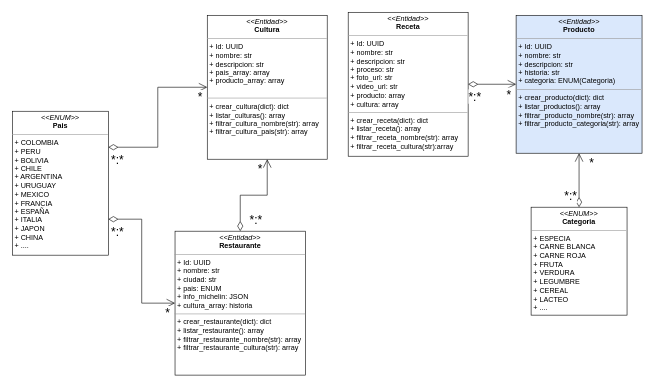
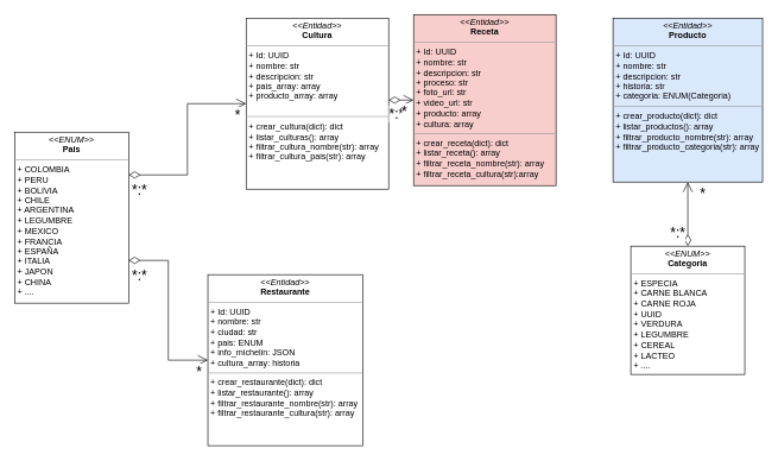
+ <mxCell id="23" value="" style="endArrow=open;html=1;endSize=12;startArrow=diamondThin;startSize=14;startFill=0;edgeStyle=orthogonalEdgeStyle;rounded=0;entryX=0;entryY=0.5;entryDx=0;entryDy=0;exitX=1;exitY=0.479;exitDx=0;exitDy=0;strokeColor=default;align=center;verticalAlign=middle;fontFamily=Helvetica;fontSize=11;fontColor=default;labelBackgroundColor=default;exitPerimeter=0;" edge="1" parent="1" source="2" target="5"><mxGeometry relative="1" as="geometry"><mxPoint x="790" y="169" as="sourcePoint" /><mxPoint x="870" y="169" as="targetPoint" /></mxGeometry></mxCell>
+ <mxCell id="24" value="*:*" style="edgeLabel;resizable=0;html=1;align=center;verticalAlign=middle;spacing=2;fontSize=20;rounded=0;strokeColor=default;fontFamily=Helvetica;fontColor=default;labelBackgroundColor=default;" connectable="0" vertex="1" parent="23"><mxGeometry x="-1" relative="1" as="geometry"><mxPoint x="10" y="19" as="offset" /></mxGeometry></mxCell>
+ <mxCell id="25" value="*" style="edgeLabel;resizable=0;html=1;align=center;verticalAlign=middle;fontSize=20;rounded=0;strokeColor=default;fontFamily=Helvetica;fontColor=default;labelBackgroundColor=default;" connectable="0" vertex="1" parent="23"><mxGeometry x="1" relative="1" as="geometry"><mxPoint x="-13" y="16" as="offset" /></mxGeometry></mxCell>
- <mxCell id="5" value="&lt;p style=&quot;margin:0px;margin-top:4px;text-align:center;&quot;&gt;&lt;i&gt;&amp;lt;&amp;lt;Entidad&amp;gt;&amp;gt;&lt;/i&gt;&lt;br&gt;&lt;b&gt;Receta&lt;/b&gt;&lt;/p&gt;&lt;hr size=&quot;1&quot;&gt;&lt;p style=&quot;margin:0px;margin-left:4px;&quot;&gt;+ Id: UUID&lt;br&gt;+ nombre: str&lt;/p&gt;&lt;p style=&quot;margin:0px;margin-left:4px;&quot;&gt;+ descripcion: str&lt;/p&gt;&lt;p style=&quot;margin:0px;margin-left:4px;&quot;&gt;+ proceso: str&lt;/p&gt;&lt;p style=&quot;margin:0px;margin-left:4px;&quot;&gt;+ foto_url: str&lt;/p&gt;&lt;p style=&quot;margin:0px;margin-left:4px;&quot;&gt;+ video_url: str&lt;/p&gt;&lt;p style=&quot;margin:0px;margin-left:4px;&quot;&gt;+ producto: array&lt;/p&gt;&lt;p style=&quot;margin:0px;margin-left:4px;&quot;&gt;+ cultura: array&lt;/p&gt;&lt;hr size=&quot;1&quot;&gt;&lt;p style=&quot;margin:0px;margin-left:4px;&quot;&gt;+ crear_receta(dict): dict&lt;br&gt;+ listar_receta(): array&lt;/p&gt;&lt;p style=&quot;margin:0px;margin-left:4px;&quot;&gt;+ filtrar_receta_nombre(str): array&lt;/p&gt;&lt;p style=&quot;margin:0px;margin-left:4px;&quot;&gt;+ filtrar_receta_cultura(str):array&lt;/p&gt;" style="verticalAlign=top;align=left;overflow=fill;fontSize=12;fontFamily=Helvetica;html=1;rounded=0;shadow=0;comic=0;labelBackgroundColor=none;strokeWidth=1" vertex="1" parent="1"><mxGeometry x="580" y="20" width="200" height="240" as="geometry" /></mxCell>
+ <mxCell id="5" value="&lt;p style=&quot;margin:0px;margin-top:4px;text-align:center;&quot;&gt;&lt;i&gt;&amp;lt;&amp;lt;Entidad&amp;gt;&amp;gt;&lt;/i&gt;&lt;br&gt;&lt;b&gt;Receta&lt;/b&gt;&lt;/p&gt;&lt;hr size=&quot;1&quot;&gt;&lt;p style=&quot;margin:0px;margin-left:4px;&quot;&gt;+ Id: UUID&lt;br&gt;+ nombre: str&lt;/p&gt;&lt;p style=&quot;margin:0px;margin-left:4px;&quot;&gt;+ descripcion: str&lt;/p&gt;&lt;p style=&quot;margin:0px;margin-left:4px;&quot;&gt;+ proceso: str&lt;/p&gt;&lt;p style=&quot;margin:0px;margin-left:4px;&quot;&gt;+ foto_url: str&lt;/p&gt;&lt;p style=&quot;margin:0px;margin-left:4px;&quot;&gt;+ video_url: str&lt;/p&gt;&lt;p style=&quot;margin:0px;margin-left:4px;&quot;&gt;+ producto: array&lt;/p&gt;&lt;p style=&quot;margin:0px;margin-left:4px;&quot;&gt;+ cultura: array&lt;/p&gt;&lt;hr size=&quot;1&quot;&gt;&lt;p style=&quot;margin:0px;margin-left:4px;&quot;&gt;+ crear_receta(dict): dict&lt;br&gt;+ listar_receta(): array&lt;/p&gt;&lt;p style=&quot;margin:0px;margin-left:4px;&quot;&gt;+ filtrar_receta_nombre(str): array&lt;/p&gt;&lt;p style=&quot;margin:0px;margin-left:4px;&quot;&gt;+ filtrar_receta_cultura(str):array&lt;/p&gt;" style="verticalAlign=top;align=left;overflow=fill;fontSize=12;fontFamily=Helvetica;html=1;rounded=0;shadow=0;comic=0;labelBackgroundColor=none;strokeWidth=1;fillColor=#f8cecc;" vertex="1" parent="1"><mxGeometry x="580" y="20" width="200" height="240" as="geometry" /></mxCell>
- <mxCell id="20" value="" style="endArrow=open;html=1;endSize=12;startArrow=diamondThin;startSize=14;startFill=0;edgeStyle=orthogonalEdgeStyle;rounded=0;entryX=0;entryY=0.5;entryDx=0;entryDy=0;exitX=1;exitY=0.5;exitDx=0;exitDy=0;strokeColor=default;align=center;verticalAlign=middle;fontFamily=Helvetica;fontSize=11;fontColor=default;labelBackgroundColor=default;" edge="1" parent="1" source="5" target="4"><mxGeometry relative="1" as="geometry"><mxPoint x="890" y="365" as="sourcePoint" /><mxPoint x="740" y="365" as="targetPoint" /></mxGeometry></mxCell>
- <mxCell id="21" value="*:*" style="edgeLabel;resizable=0;html=1;align=center;verticalAlign=middle;spacing=2;fontSize=20;rounded=0;strokeColor=default;fontFamily=Helvetica;fontColor=default;labelBackgroundColor=default;" connectable="0" vertex="1" parent="20"><mxGeometry x="-1" relative="1" as="geometry"><mxPoint x="10" y="19" as="offset" /></mxGeometry></mxCell>
- <mxCell id="22" value="*" style="edgeLabel;resizable=0;html=1;align=center;verticalAlign=middle;fontSize=20;rounded=0;strokeColor=default;fontFamily=Helvetica;fontColor=default;labelBackgroundColor=default;" connectable="0" vertex="1" parent="20"><mxGeometry x="1" relative="1" as="geometry"><mxPoint x="-13" y="16" as="offset" /></mxGeometry></mxCell>
- <mxCell id="7" value="&lt;p style=&quot;margin:0px;margin-top:4px;text-align:center;&quot;&gt;&lt;i&gt;&amp;lt;&amp;lt;ENUM&amp;gt;&amp;gt;&lt;/i&gt;&lt;br&gt;&lt;b&gt;Pais&lt;/b&gt;&lt;/p&gt;&lt;hr size=&quot;1&quot;&gt;&lt;p style=&quot;margin:0px;margin-left:4px;&quot;&gt;+ COLOMBIA&lt;/p&gt;&lt;p style=&quot;margin:0px;margin-left:4px;&quot;&gt;+ PERU&lt;/p&gt;&lt;p style=&quot;margin:0px;margin-left:4px;&quot;&gt;+ BOLIVIA&lt;/p&gt;&lt;p style=&quot;margin:0px;margin-left:4px;&quot;&gt;+ CHILE&lt;/p&gt;&lt;p style=&quot;margin:0px;margin-left:4px;&quot;&gt;+ ARGENTINA&lt;/p&gt;&lt;p style=&quot;margin:0px;margin-left:4px;&quot;&gt;+ URUGUAY&lt;/p&gt;&lt;p style=&quot;margin:0px;margin-left:4px;&quot;&gt;+ MEXICO&lt;/p&gt;&lt;p style=&quot;margin:0px;margin-left:4px;&quot;&gt;+ FRANCIA&lt;/p&gt;&lt;p style=&quot;margin:0px;margin-left:4px;&quot;&gt;+ ESPAÑA&lt;/p&gt;&lt;p style=&quot;margin:0px;margin-left:4px;&quot;&gt;+ ITALIA&lt;/p&gt;&lt;p style=&quot;margin:0px;margin-left:4px;&quot;&gt;+ JAPON&lt;/p&gt;&lt;p style=&quot;margin:0px;margin-left:4px;&quot;&gt;+ CHINA&lt;/p&gt;&lt;p style=&quot;margin:0px;margin-left:4px;&quot;&gt;+ ....&lt;/p&gt;" style="verticalAlign=top;align=left;overflow=fill;fontSize=12;fontFamily=Helvetica;html=1;rounded=0;shadow=0;comic=0;labelBackgroundColor=none;strokeWidth=1" vertex="1" parent="1"><mxGeometry x="20" y="185" width="160" height="240" as="geometry" /></mxCell>
+ <mxCell id="7" value="&lt;p style=&quot;margin:0px;margin-top:4px;text-align:center;&quot;&gt;&lt;i&gt;&amp;lt;&amp;lt;ENUM&amp;gt;&amp;gt;&lt;/i&gt;&lt;br&gt;&lt;b&gt;Pais&lt;/b&gt;&lt;/p&gt;&lt;hr size=&quot;1&quot;&gt;&lt;p style=&quot;margin:0px;margin-left:4px;&quot;&gt;+ COLOMBIA&lt;/p&gt;&lt;p style=&quot;margin:0px;margin-left:4px;&quot;&gt;+ PERU&lt;/p&gt;&lt;p style=&quot;margin:0px;margin-left:4px;&quot;&gt;+ BOLIVIA&lt;/p&gt;&lt;p style=&quot;margin:0px;margin-left:4px;&quot;&gt;+ CHILE&lt;/p&gt;&lt;p style=&quot;margin:0px;margin-left:4px;&quot;&gt;+ ARGENTINA&lt;/p&gt;&lt;p style=&quot;margin:0px;margin-left:4px;&quot;&gt;+ LEGUMBRE&lt;/p&gt;&lt;p style=&quot;margin:0px;margin-left:4px;&quot;&gt;+ MEXICO&lt;/p&gt;&lt;p style=&quot;margin:0px;margin-left:4px;&quot;&gt;+ FRANCIA&lt;/p&gt;&lt;p style=&quot;margin:0px;margin-left:4px;&quot;&gt;+ ESPAÑA&lt;/p&gt;&lt;p style=&quot;margin:0px;margin-left:4px;&quot;&gt;+ ITALIA&lt;/p&gt;&lt;p style=&quot;margin:0px;margin-left:4px;&quot;&gt;+ JAPON&lt;/p&gt;&lt;p style=&quot;margin:0px;margin-left:4px;&quot;&gt;+ CHINA&lt;/p&gt;&lt;p style=&quot;margin:0px;margin-left:4px;&quot;&gt;+ ....&lt;/p&gt;" style="verticalAlign=top;align=left;overflow=fill;fontSize=12;fontFamily=Helvetica;html=1;rounded=0;shadow=0;comic=0;labelBackgroundColor=none;strokeWidth=1" vertex="1" parent="1"><mxGeometry x="20" y="185" width="160" height="240" as="geometry" /></mxCell>
- <mxCell id="14" value="" style="endArrow=open;html=1;endSize=12;startArrow=diamondThin;startSize=14;startFill=0;edgeStyle=orthogonalEdgeStyle;rounded=0;exitX=0.5;exitY=0;exitDx=0;exitDy=0;strokeColor=default;align=center;verticalAlign=middle;fontFamily=Helvetica;fontSize=11;fontColor=default;labelBackgroundColor=default;" edge="1" parent="1" source="6" target="2"><mxGeometry relative="1" as="geometry"><mxPoint x="190" y="375" as="sourcePoint" /><mxPoint x="310" y="515" as="targetPoint" /></mxGeometry></mxCell>
- <mxCell id="15" value="*:*" style="edgeLabel;resizable=0;html=1;align=center;verticalAlign=middle;spacing=2;fontSize=20;rounded=0;strokeColor=default;fontFamily=Helvetica;fontColor=default;labelBackgroundColor=default;" connectable="0" vertex="1" parent="14"><mxGeometry x="-1" relative="1" as="geometry"><mxPoint x="25" y="-20" as="offset" /></mxGeometry></mxCell>
- <mxCell id="16" value="*" style="edgeLabel;resizable=0;html=1;align=center;verticalAlign=middle;fontSize=20;rounded=0;strokeColor=default;fontFamily=Helvetica;fontColor=default;labelBackgroundColor=default;" connectable="0" vertex="1" parent="14"><mxGeometry x="1" relative="1" as="geometry"><mxPoint x="-13" y="15" as="offset" /></mxGeometry></mxCell>
- <mxCell id="3" value="&lt;p style=&quot;margin:0px;margin-top:4px;text-align:center;&quot;&gt;&lt;i&gt;&amp;lt;&amp;lt;ENUM&amp;gt;&amp;gt;&lt;/i&gt;&lt;br&gt;&lt;b&gt;Categoria&lt;/b&gt;&lt;/p&gt;&lt;hr size=&quot;1&quot;&gt;&lt;p style=&quot;margin:0px;margin-left:4px;&quot;&gt;+ ESPECIA&lt;br&gt;&lt;/p&gt;&lt;p style=&quot;margin:0px;margin-left:4px;&quot;&gt;+ CARNE BLANCA&lt;/p&gt;&lt;p style=&quot;margin:0px;margin-left:4px;&quot;&gt;+ CARNE ROJA&lt;/p&gt;&lt;p style=&quot;margin:0px;margin-left:4px;&quot;&gt;+ FRUTA&lt;/p&gt;&lt;p style=&quot;margin:0px;margin-left:4px;&quot;&gt;+ VERDURA&lt;/p&gt;&lt;p style=&quot;margin:0px;margin-left:4px;&quot;&gt;+ LEGUMBRE&lt;/p&gt;&lt;p style=&quot;margin:0px;margin-left:4px;&quot;&gt;+ CEREAL&lt;/p&gt;&lt;p style=&quot;margin:0px;margin-left:4px;&quot;&gt;+ LACTEO&lt;/p&gt;&lt;p style=&quot;margin:0px;margin-left:4px;&quot;&gt;+ ....&lt;/p&gt;" style="verticalAlign=top;align=left;overflow=fill;fontSize=12;fontFamily=Helvetica;html=1;rounded=0;shadow=0;comic=0;labelBackgroundColor=none;strokeWidth=1" vertex="1" parent="1"><mxGeometry x="885" y="345" width="160" height="180" as="geometry" /></mxCell>
+ <mxCell id="3" value="&lt;p style=&quot;margin:0px;margin-top:4px;text-align:center;&quot;&gt;&lt;i&gt;&amp;lt;&amp;lt;ENUM&amp;gt;&amp;gt;&lt;/i&gt;&lt;br&gt;&lt;b&gt;Categoria&lt;/b&gt;&lt;/p&gt;&lt;hr size=&quot;1&quot;&gt;&lt;p style=&quot;margin:0px;margin-left:4px;&quot;&gt;+ ESPECIA&lt;br&gt;&lt;/p&gt;&lt;p style=&quot;margin:0px;margin-left:4px;&quot;&gt;+ CARNE BLANCA&lt;/p&gt;&lt;p style=&quot;margin:0px;margin-left:4px;&quot;&gt;+ CARNE ROJA&lt;/p&gt;&lt;p style=&quot;margin:0px;margin-left:4px;&quot;&gt;+ UUID&lt;/p&gt;&lt;p style=&quot;margin:0px;margin-left:4px;&quot;&gt;+ VERDURA&lt;/p&gt;&lt;p style=&quot;margin:0px;margin-left:4px;&quot;&gt;+ LEGUMBRE&lt;/p&gt;&lt;p style=&quot;margin:0px;margin-left:4px;&quot;&gt;+ CEREAL&lt;/p&gt;&lt;p style=&quot;margin:0px;margin-left:4px;&quot;&gt;+ LACTEO&lt;/p&gt;&lt;p style=&quot;margin:0px;margin-left:4px;&quot;&gt;+ ....&lt;/p&gt;" style="verticalAlign=top;align=left;overflow=fill;fontSize=12;fontFamily=Helvetica;html=1;rounded=0;shadow=0;comic=0;labelBackgroundColor=none;strokeWidth=1" vertex="1" parent="1"><mxGeometry x="885" y="345" width="160" height="180" as="geometry" /></mxCell>
